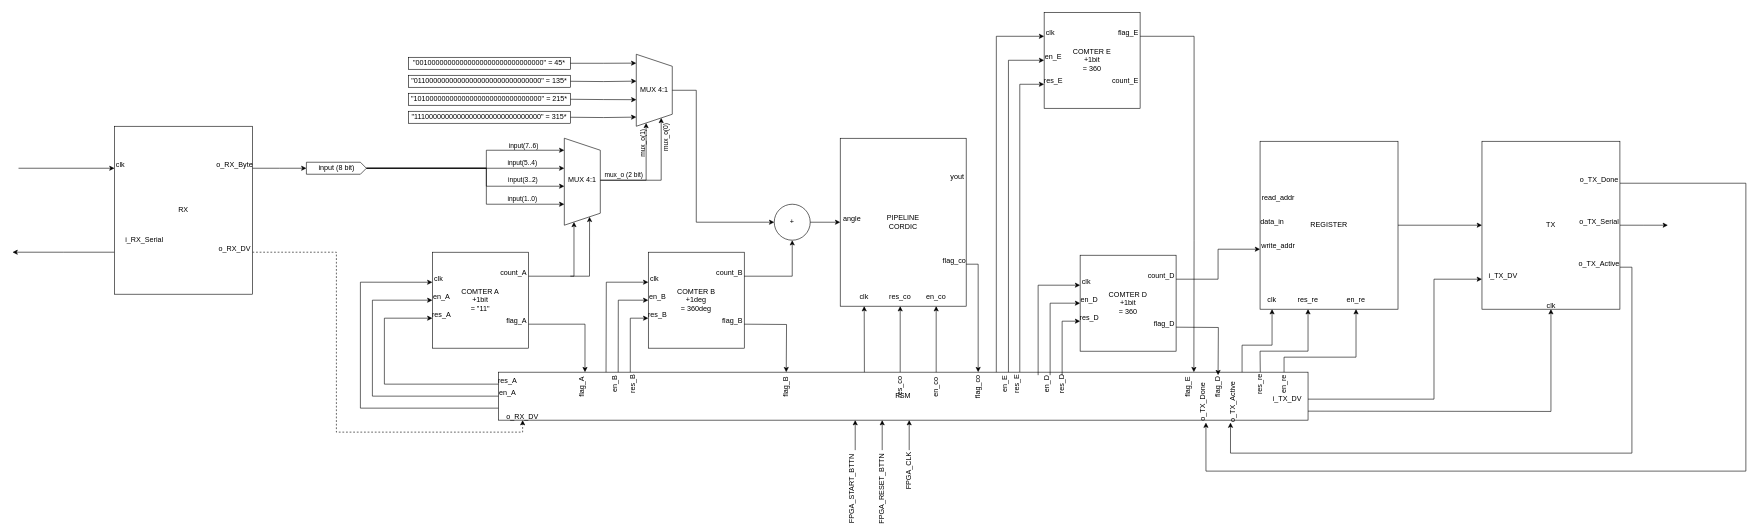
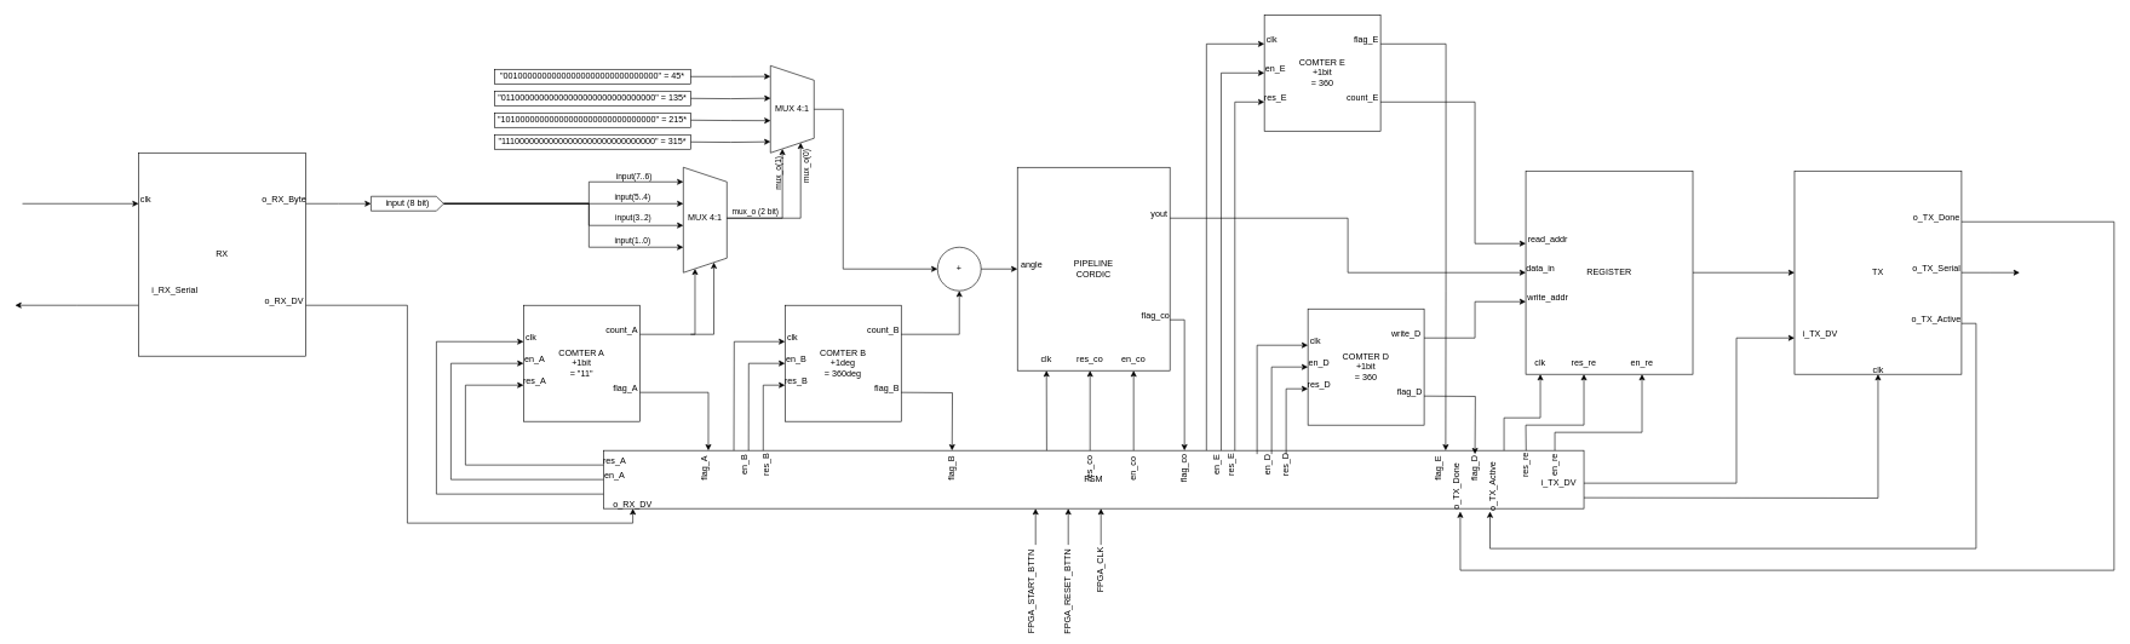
+ <mxCell id="122" value="" style="endArrow=classic;html=1;rounded=0;exitX=1;exitY=0.75;exitDx=0;exitDy=0;entryX=0;entryY=0.357;entryDx=0;entryDy=0;entryPerimeter=0;" parent="1" source="112" target="83" edge="1"><mxGeometry width="50" height="50" relative="1" as="geometry"><mxPoint x="1940" y="145" as="sourcePoint" /><mxPoint x="2070" y="455" as="targetPoint" /><Array as="points"><mxPoint x="2030" y="140" /><mxPoint x="2030" y="335" /></Array></mxGeometry></mxCell>
+ <mxCell id="97" style="edgeStyle=orthogonalEdgeStyle;rounded=0;orthogonalLoop=1;jettySize=auto;html=1;exitX=1;exitY=0.25;exitDx=0;exitDy=0;entryX=0;entryY=0.5;entryDx=0;entryDy=0;" parent="1" source="65" target="83" edge="1"><mxGeometry relative="1" as="geometry"><mxPoint x="1680" y="230" as="sourcePoint" /><mxPoint x="1980" y="300" as="targetPoint" /><Array as="points" /></mxGeometry></mxCell>
- <mxCell id="82" value="count_D" style="text;html=1;align=center;verticalAlign=middle;resizable=0;points=[];autosize=1;strokeColor=none;fillColor=none;" parent="1" vertex="1"><mxGeometry x="1900" y="445" width="70" height="30" as="geometry" /></mxCell>
+ <mxCell id="82" value="write_D" style="text;html=1;align=center;verticalAlign=middle;resizable=0;points=[];autosize=1;strokeColor=none;fillColor=none;" parent="1" vertex="1"><mxGeometry x="1900" y="445" width="70" height="30" as="geometry" /></mxCell>
- <mxCell id="133" style="edgeStyle=orthogonalEdgeStyle;rounded=0;orthogonalLoop=1;jettySize=auto;html=1;exitX=1;exitY=0.75;exitDx=0;exitDy=0;entryX=0.03;entryY=1;entryDx=0;entryDy=0;entryPerimeter=0;dashed=1;" parent="1" source="134" target="3" edge="1"><mxGeometry relative="1" as="geometry"><mxPoint x="930" y="730" as="targetPoint" /><Array as="points"><mxPoint x="560" y="420" /><mxPoint x="560" y="720" /><mxPoint x="871" y="720" /></Array></mxGeometry></mxCell>
+ <mxCell id="133" style="edgeStyle=orthogonalEdgeStyle;rounded=0;orthogonalLoop=1;jettySize=auto;html=1;exitX=1;exitY=0.75;exitDx=0;exitDy=0;entryX=0.03;entryY=1;entryDx=0;entryDy=0;entryPerimeter=0;" parent="1" source="134" target="3" edge="1"><mxGeometry relative="1" as="geometry"><mxPoint x="930" y="730" as="targetPoint" /><Array as="points"><mxPoint x="560" y="420" /><mxPoint x="560" y="720" /><mxPoint x="871" y="720" /></Array></mxGeometry></mxCell>
